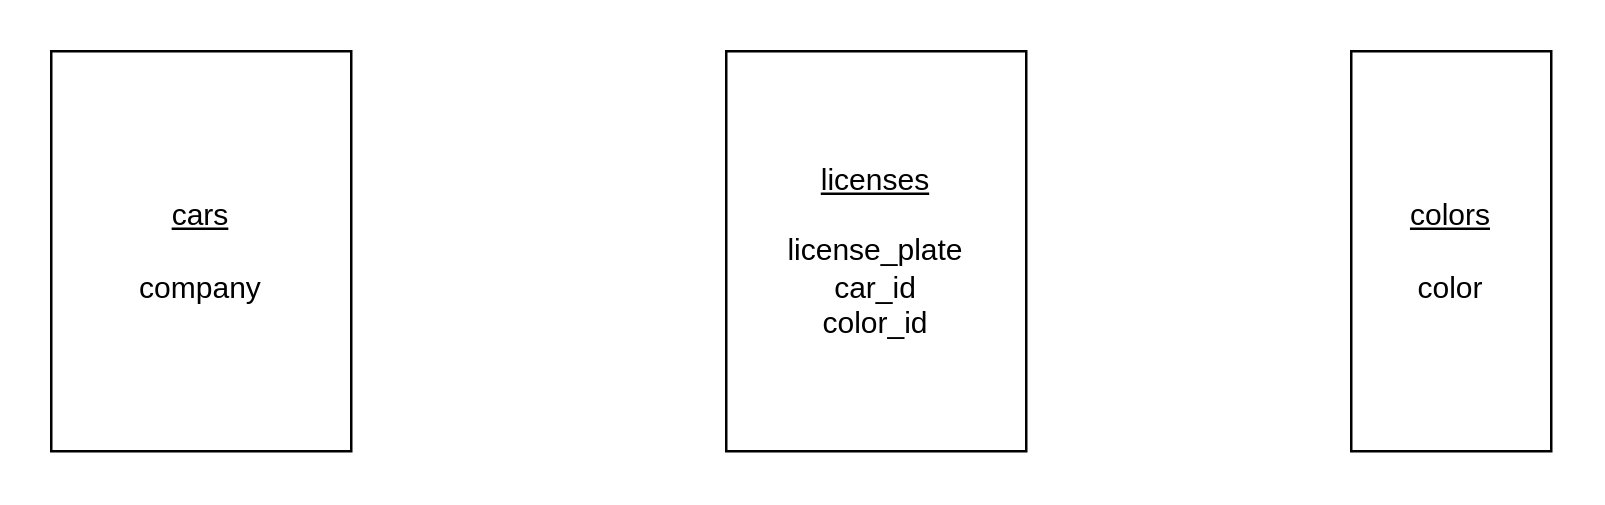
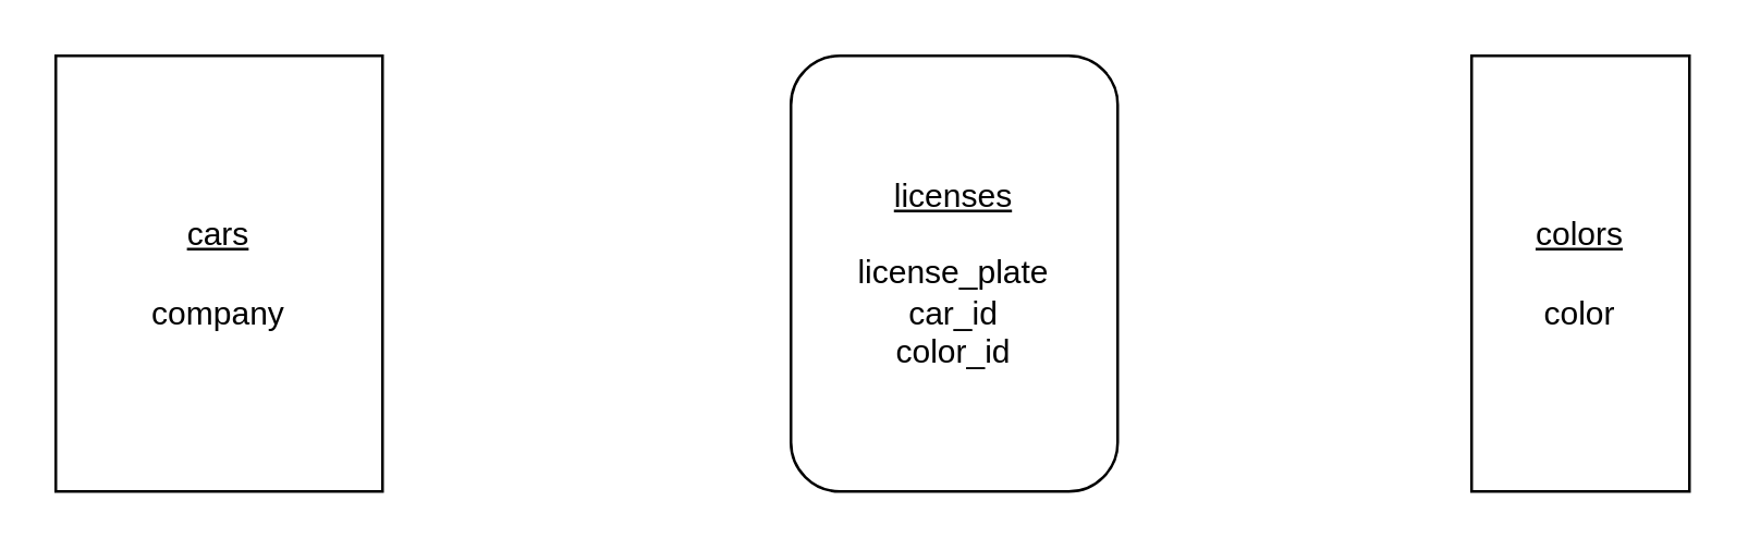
- <mxCell id="4" value="&lt;u&gt;licenses&lt;/u&gt;&lt;br&gt;&lt;br&gt;license_plate&lt;br&gt;car_id&lt;br&gt;color_id&lt;br&gt;" style="whiteSpace=wrap;html=1;" parent="1" vertex="1"><mxGeometry x="290" y="20" width="120" height="160" as="geometry" /></mxCell>
+ <mxCell id="4" value="&lt;u&gt;licenses&lt;/u&gt;&lt;br&gt;&lt;br&gt;license_plate&lt;br&gt;car_id&lt;br&gt;color_id&lt;br&gt;" style="whiteSpace=wrap;html=1;rounded=1;" parent="1" vertex="1"><mxGeometry x="290" y="20" width="120" height="160" as="geometry" /></mxCell>
